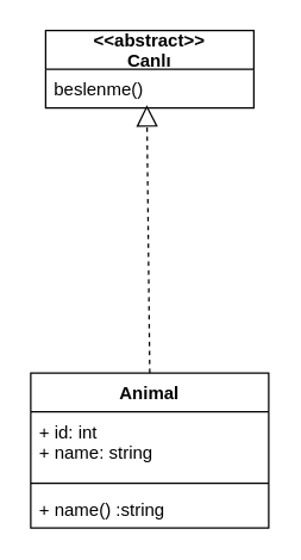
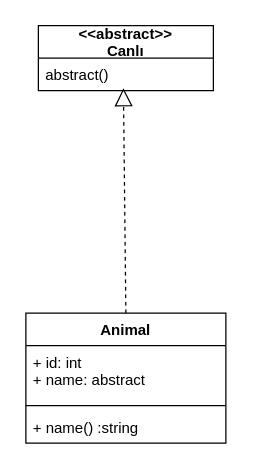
- <mxCell id="7" value="beslenme()" style="text;strokeColor=none;fillColor=none;align=left;verticalAlign=top;spacingLeft=4;spacingRight=4;overflow=hidden;rotatable=0;points=[[0,0.5],[1,0.5]];portConstraint=eastwest;" vertex="1" parent="6"><mxGeometry y="26" width="140" height="26" as="geometry" /></mxCell>
+ <mxCell id="7" value="abstract()" style="text;strokeColor=none;fillColor=none;align=left;verticalAlign=top;spacingLeft=4;spacingRight=4;overflow=hidden;rotatable=0;points=[[0,0.5],[1,0.5]];portConstraint=eastwest;" vertex="1" parent="6"><mxGeometry y="26" width="140" height="26" as="geometry" /></mxCell>
- <mxCell id="3" value="+ id: int&#10;+ name: string" style="text;strokeColor=none;fillColor=none;align=left;verticalAlign=top;spacingLeft=4;spacingRight=4;overflow=hidden;rotatable=0;points=[[0,0.5],[1,0.5]];portConstraint=eastwest;" vertex="1" parent="2"><mxGeometry y="26" width="160" height="44" as="geometry" /></mxCell>
+ <mxCell id="3" value="+ id: int&#10;+ name: abstract" style="text;strokeColor=none;fillColor=none;align=left;verticalAlign=top;spacingLeft=4;spacingRight=4;overflow=hidden;rotatable=0;points=[[0,0.5],[1,0.5]];portConstraint=eastwest;" vertex="1" parent="2"><mxGeometry y="26" width="160" height="44" as="geometry" /></mxCell>
